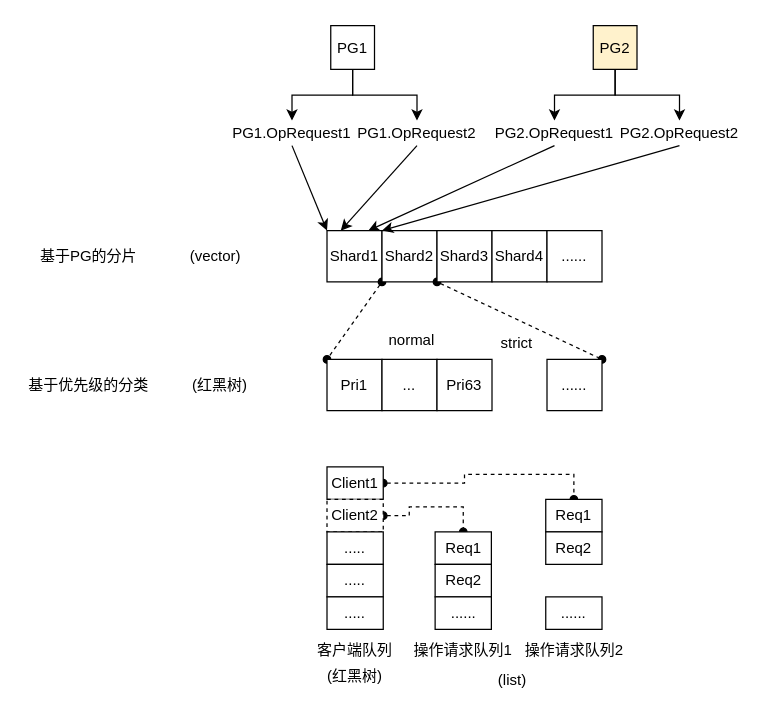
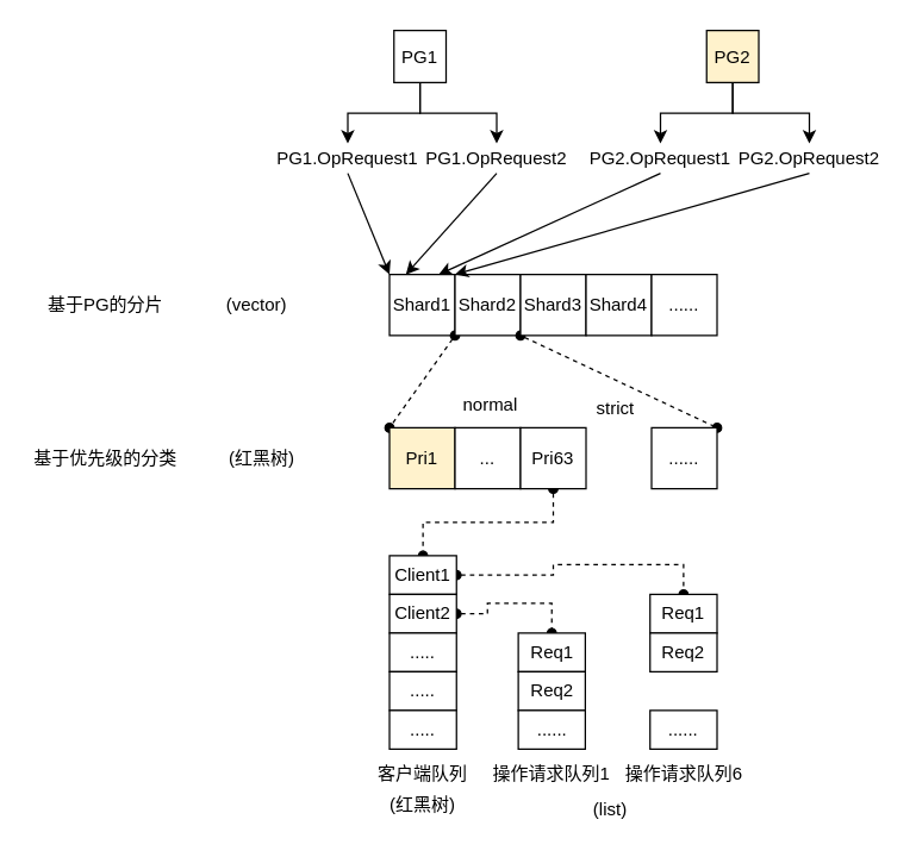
- <mxCell id="24" value="Pri1" style="rounded=0;whiteSpace=wrap;html=1;" vertex="1" parent="1"><mxGeometry x="261" y="287" width="44" height="41" as="geometry" /></mxCell>
+ <mxCell id="24" value="Pri1" style="rounded=0;whiteSpace=wrap;html=1;fillColor=#fff2cc;" vertex="1" parent="1"><mxGeometry x="261" y="287" width="44" height="41" as="geometry" /></mxCell>
+ <mxCell id="26" style="edgeStyle=orthogonalEdgeStyle;rounded=0;orthogonalLoop=1;jettySize=auto;html=1;exitX=0.5;exitY=1;exitDx=0;exitDy=0;entryX=0.5;entryY=0;entryDx=0;entryDy=0;startArrow=oval;startFill=1;endArrow=oval;endFill=1;dashed=1;" edge="1" parent="1" source="27" target="31"><mxGeometry relative="1" as="geometry" /></mxCell>
- <mxCell id="33" value="Client2" style="rounded=0;whiteSpace=wrap;html=1;dashed=1;" vertex="1" parent="1"><mxGeometry x="261" y="399" width="45" height="26" as="geometry" /></mxCell>
+ <mxCell id="33" value="Client2" style="rounded=0;whiteSpace=wrap;html=1;" vertex="1" parent="1"><mxGeometry x="261" y="399" width="45" height="26" as="geometry" /></mxCell>
- <mxCell id="45" value="操作请求队列2" style="text;html=1;strokeColor=none;fillColor=none;align=center;verticalAlign=middle;whiteSpace=wrap;rounded=0;" vertex="1" parent="1"><mxGeometry x="417" y="510" width="84" height="20" as="geometry" /></mxCell>
+ <mxCell id="45" value="操作请求队列6" style="text;html=1;strokeColor=none;fillColor=none;align=center;verticalAlign=middle;whiteSpace=wrap;rounded=0;" vertex="1" parent="1"><mxGeometry x="417" y="510" width="84" height="20" as="geometry" /></mxCell>
